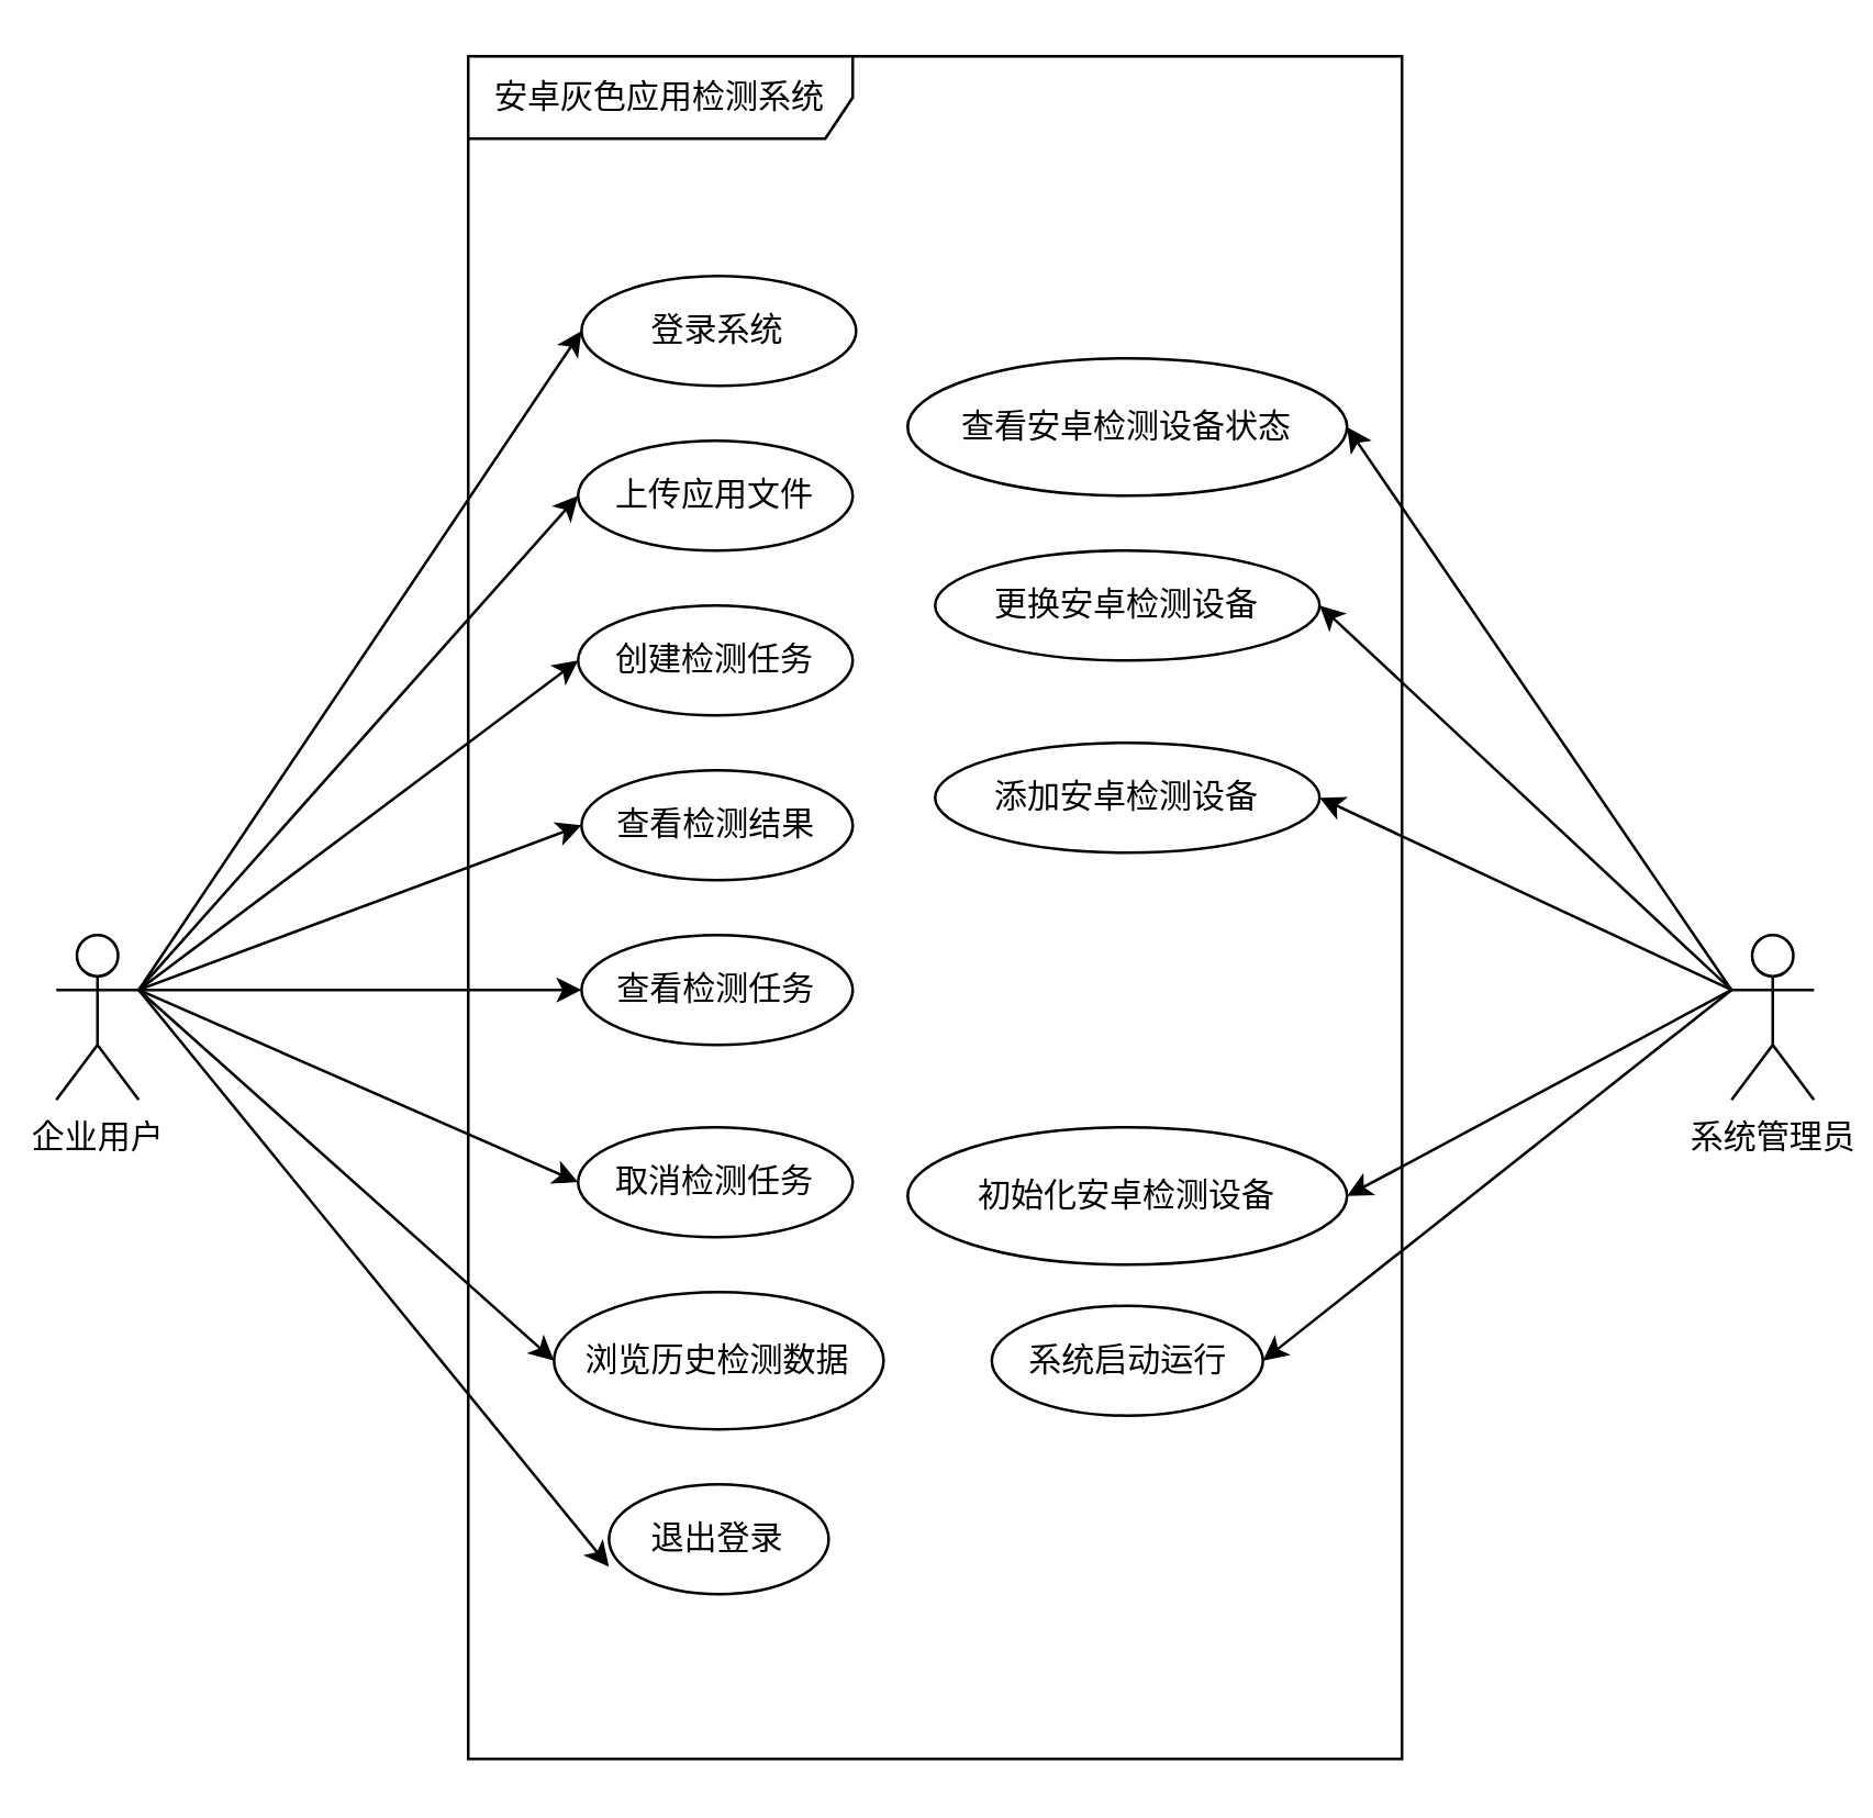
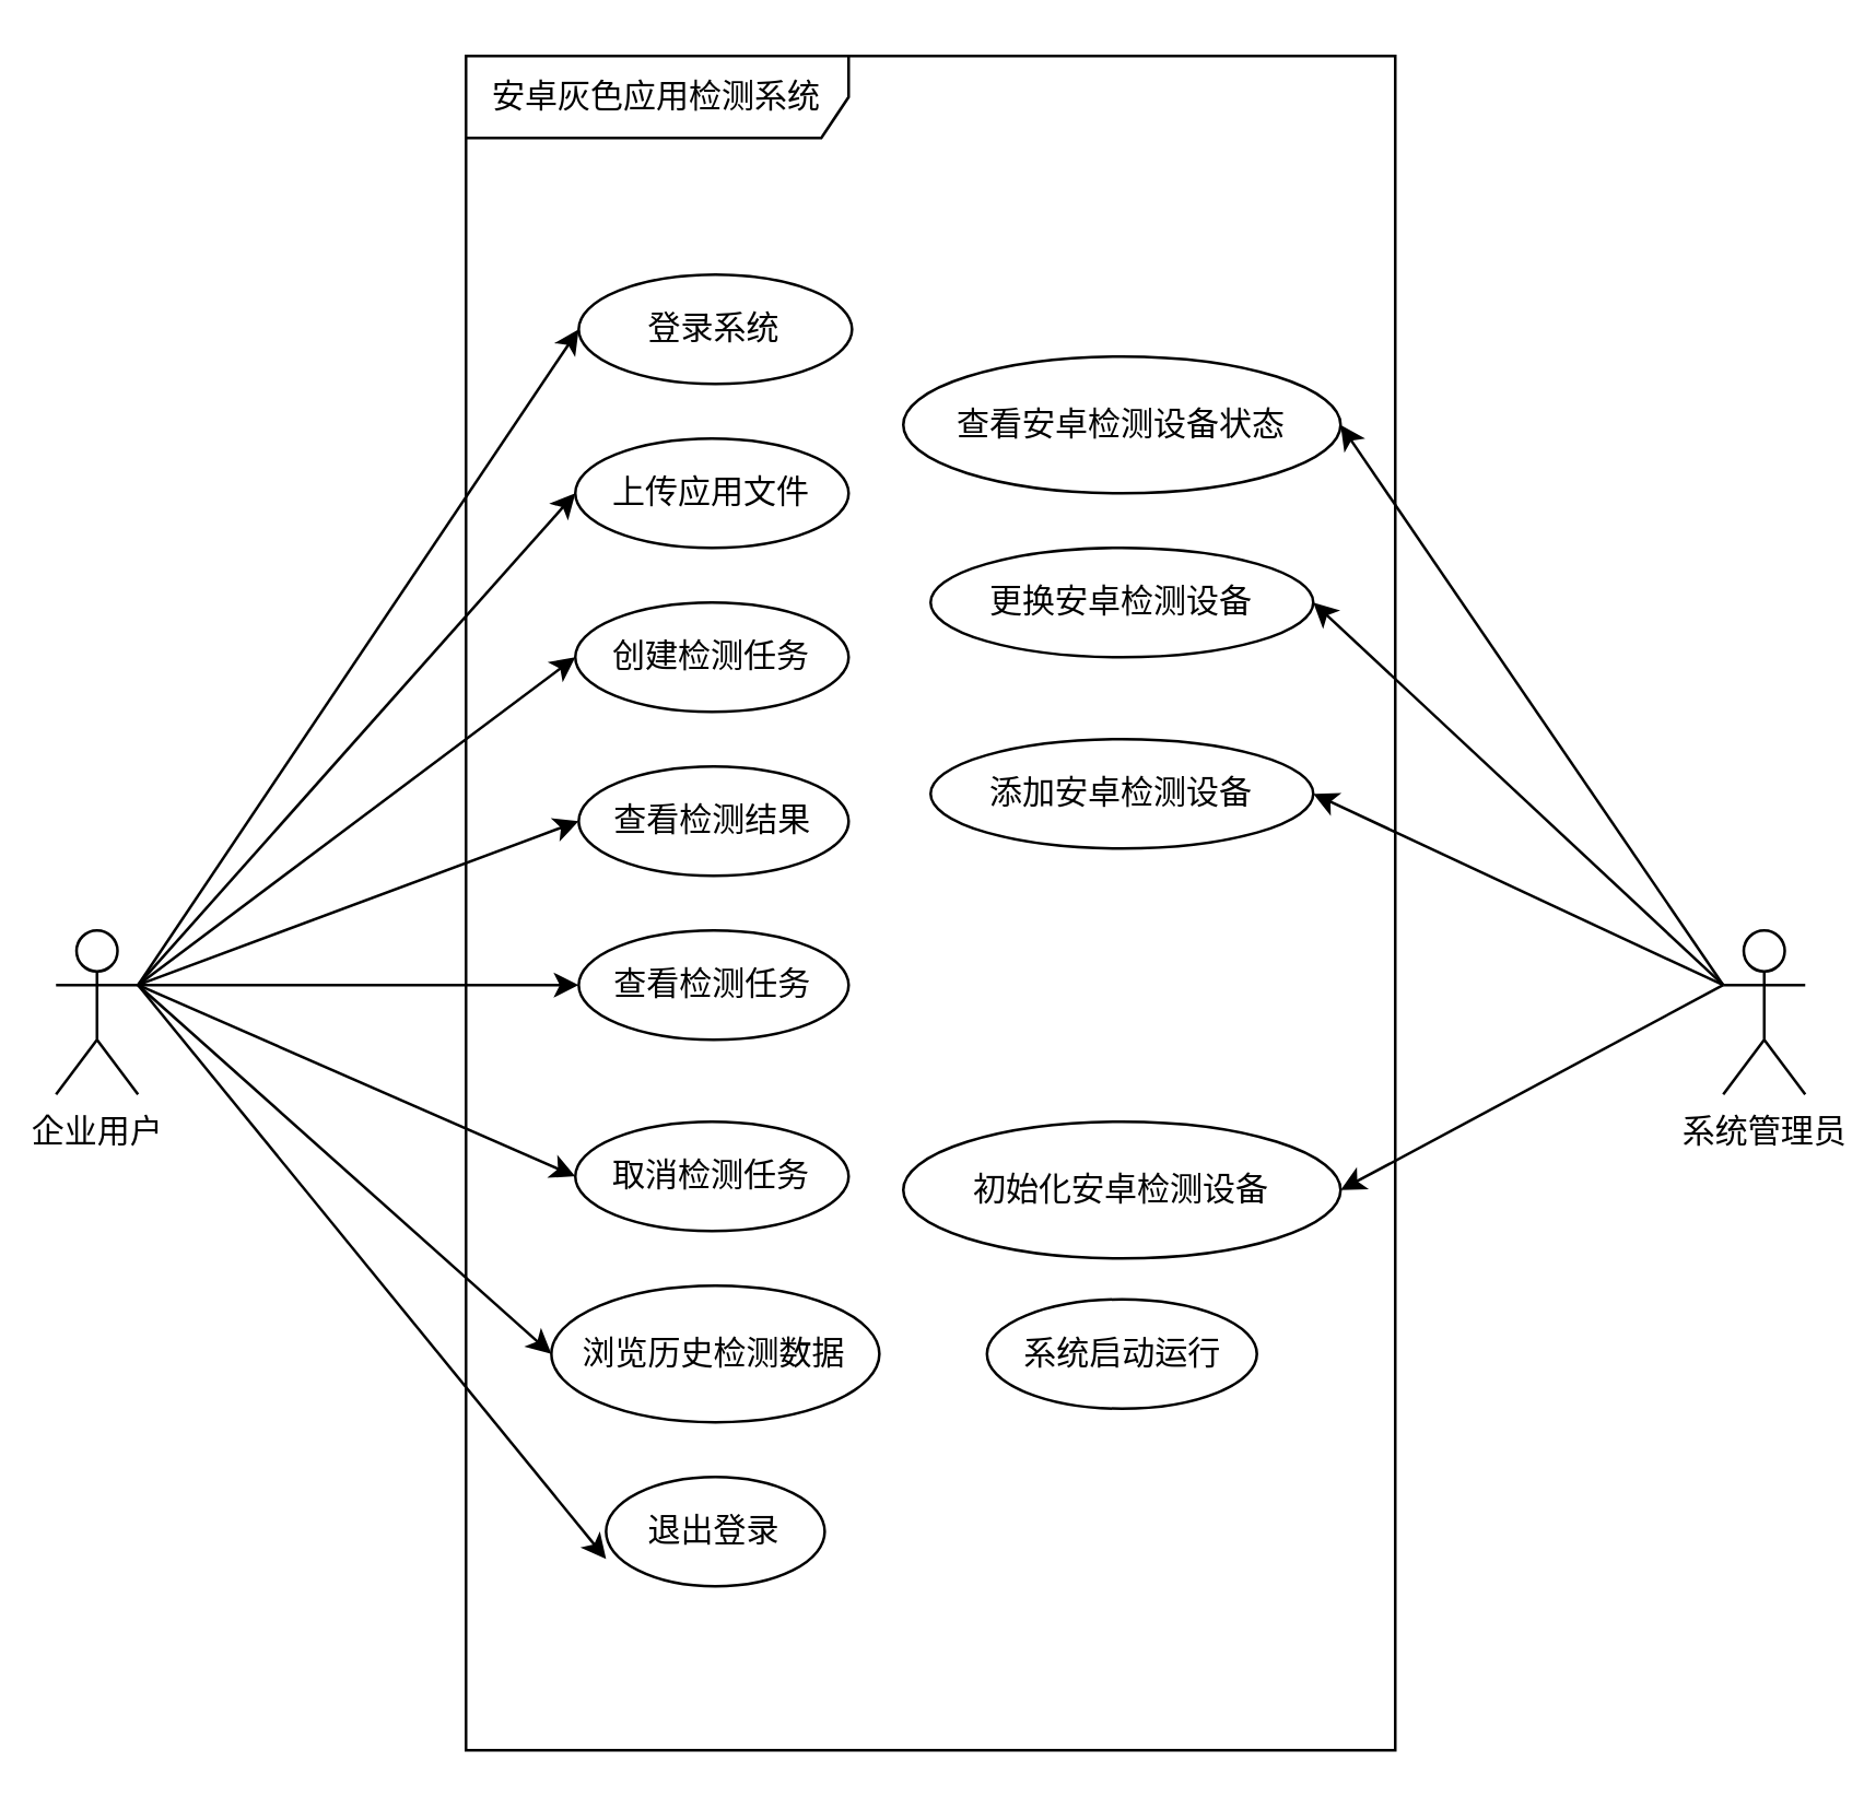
- <mxCell id="15" style="edgeStyle=none;rounded=0;orthogonalLoop=1;jettySize=auto;html=1;exitX=0;exitY=0.333;exitDx=0;exitDy=0;exitPerimeter=0;entryX=1;entryY=0.5;entryDx=0;entryDy=0;" edge="1" parent="1" source="16" target="30"><mxGeometry relative="1" as="geometry" /></mxCell>
